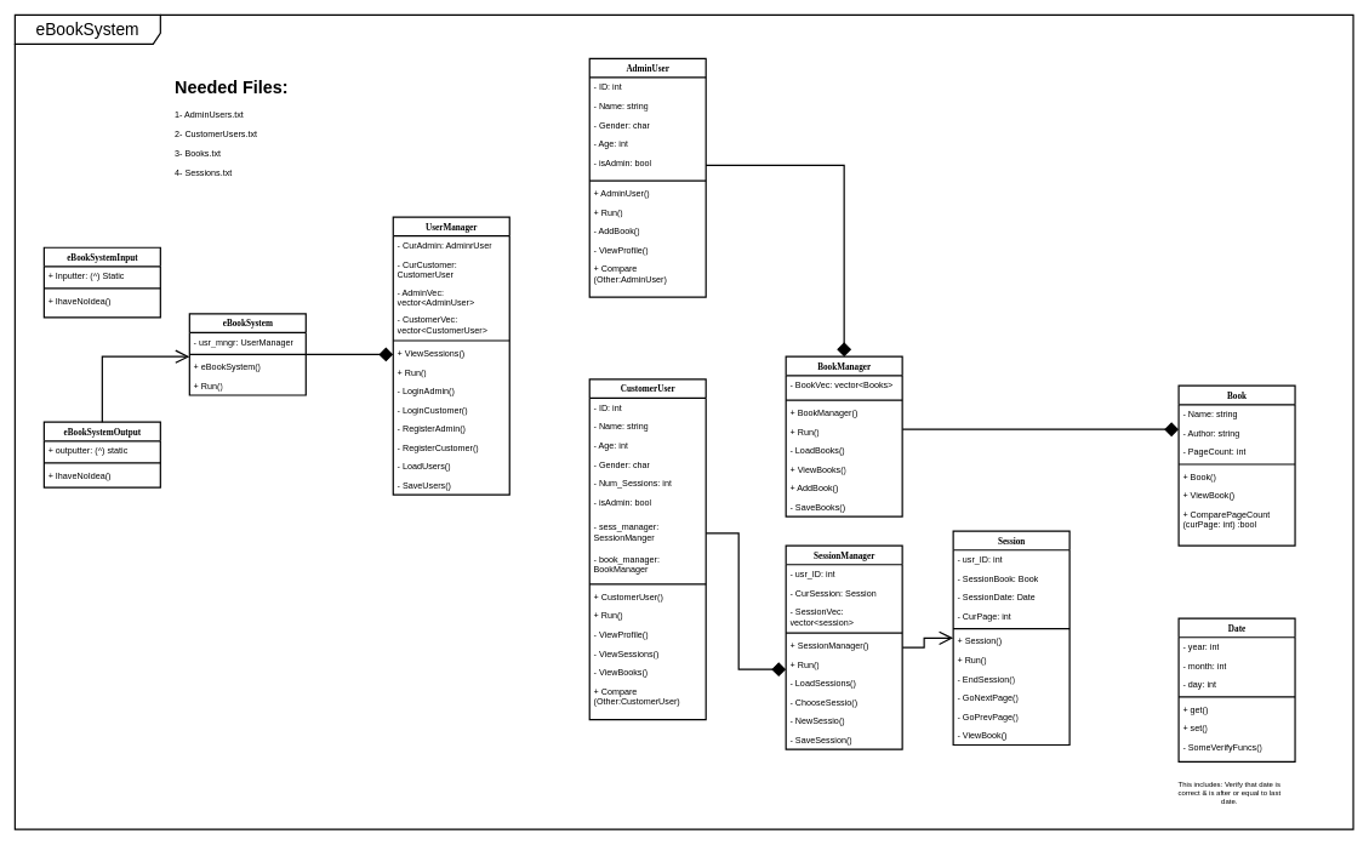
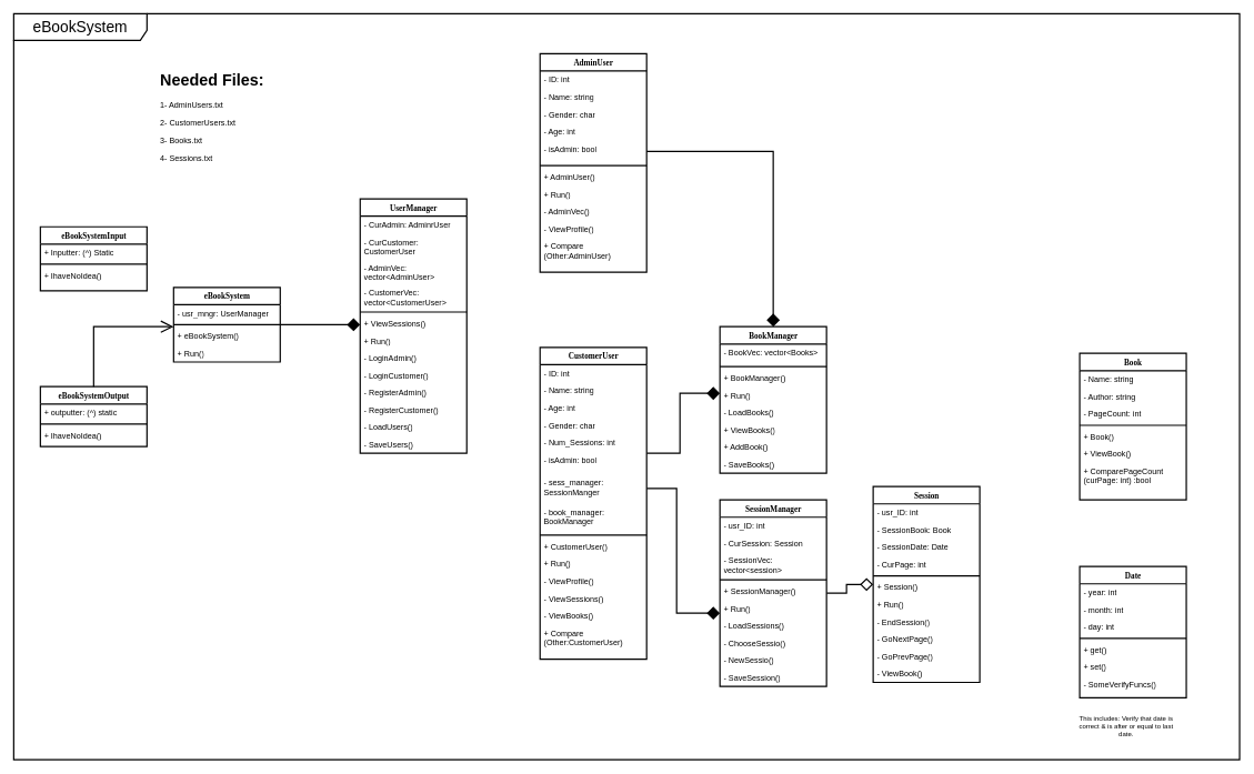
- <mxCell id="78" value="- AddBook()" style="text;html=1;strokeColor=none;fillColor=none;align=left;verticalAlign=top;spacingLeft=4;spacingRight=4;whiteSpace=wrap;overflow=hidden;rotatable=0;points=[[0,0.5],[1,0.5]];portConstraint=eastwest;strokeWidth=2;" parent="69" vertex="1"><mxGeometry y="224" width="160" height="26" as="geometry" /></mxCell>
+ <mxCell id="78" value="- AdminVec()" style="text;html=1;strokeColor=none;fillColor=none;align=left;verticalAlign=top;spacingLeft=4;spacingRight=4;whiteSpace=wrap;overflow=hidden;rotatable=0;points=[[0,0.5],[1,0.5]];portConstraint=eastwest;strokeWidth=2;" parent="69" vertex="1"><mxGeometry y="224" width="160" height="26" as="geometry" /></mxCell>
- <mxCell id="104" style="edgeStyle=orthogonalEdgeStyle;rounded=0;orthogonalLoop=1;jettySize=auto;html=1;endArrow=diamond;endFill=1;strokeWidth=2;endSize=15;" parent="1" source="105" target="15" edge="1"><mxGeometry relative="1" as="geometry"><Array as="points"><mxPoint x="1500" y="590" /><mxPoint x="1500" y="590" /></Array></mxGeometry></mxCell>
+ <mxCell id="52" style="edgeStyle=orthogonalEdgeStyle;rounded=0;orthogonalLoop=1;jettySize=auto;html=1;strokeWidth=2;endArrow=diamond;endFill=1;endSize=15;" parent="1" source="53" target="105" edge="1"><mxGeometry relative="1" as="geometry"><Array as="points"><mxPoint x="1020" y="680" /><mxPoint x="1020" y="590" /><mxPoint x="1110" y="590" /></Array></mxGeometry></mxCell>
- <mxCell id="82" style="edgeStyle=orthogonalEdgeStyle;rounded=0;orthogonalLoop=1;jettySize=auto;html=1;endArrow=open;endFill=0;startSize=10;endSize=15;strokeWidth=2;" parent="1" source="83" target="3" edge="1"><mxGeometry relative="1" as="geometry" /></mxCell>
+ <mxCell id="82" style="edgeStyle=orthogonalEdgeStyle;rounded=0;orthogonalLoop=1;jettySize=auto;html=1;endArrow=diamond;endFill=0;startSize=10;endSize=15;strokeWidth=2;" parent="1" source="83" target="3" edge="1"><mxGeometry relative="1" as="geometry" /></mxCell>
